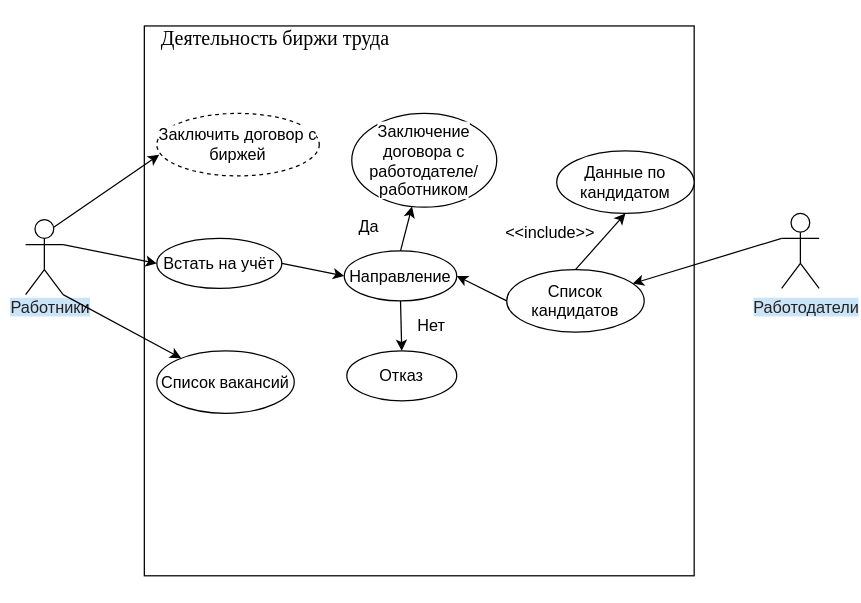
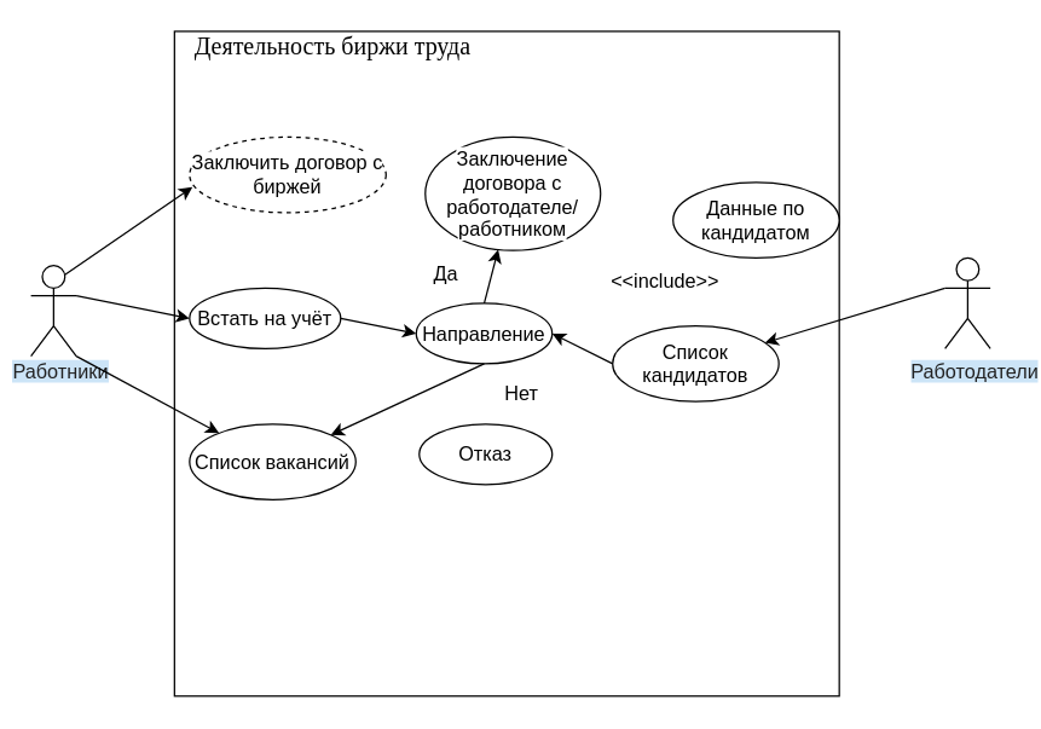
- <mxCell id="20" value="" style="endArrow=classic;html=1;exitX=0.5;exitY=0;exitDx=0;exitDy=0;entryX=0.5;entryY=1;entryDx=0;entryDy=0;" edge="1" parent="1" source="11" target="19"><mxGeometry width="50" height="50" relative="1" as="geometry"><mxPoint x="315" y="470" as="sourcePoint" /><mxPoint x="365" y="420" as="targetPoint" /></mxGeometry></mxCell>
- <mxCell id="25" value="" style="endArrow=classic;html=1;exitX=0.5;exitY=1;exitDx=0;exitDy=0;entryX=0.5;entryY=0;entryDx=0;entryDy=0;" edge="1" parent="1" source="13" target="24"><mxGeometry width="50" height="50" relative="1" as="geometry"><mxPoint x="315" y="270" as="sourcePoint" /><mxPoint x="365" y="220" as="targetPoint" /></mxGeometry></mxCell>
+ <mxCell id="25" value="" style="endArrow=classic;html=1;exitX=0.5;exitY=1;exitDx=0;exitDy=0;" edge="1" parent="1" source="13" target="10"><mxGeometry width="50" height="50" relative="1" as="geometry"><mxPoint x="315" y="270" as="sourcePoint" /><mxPoint x="365" y="220" as="targetPoint" /></mxGeometry></mxCell>
